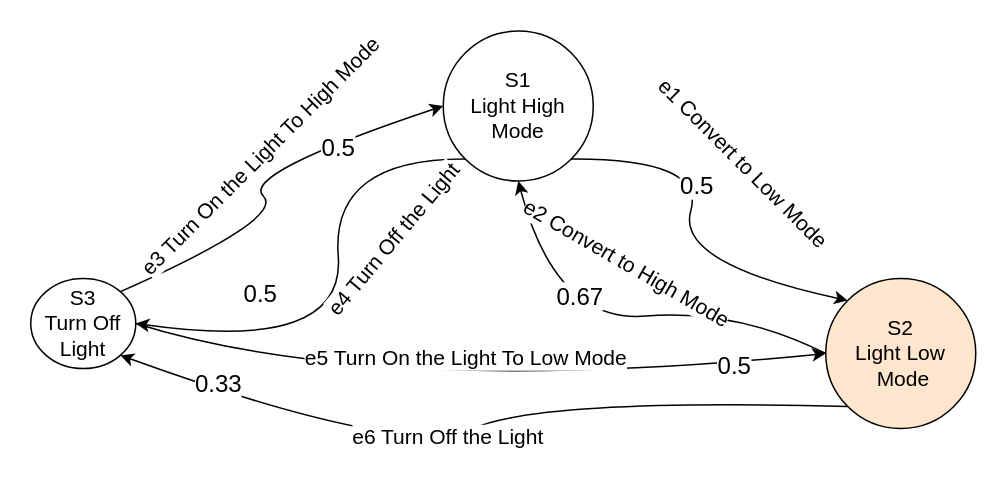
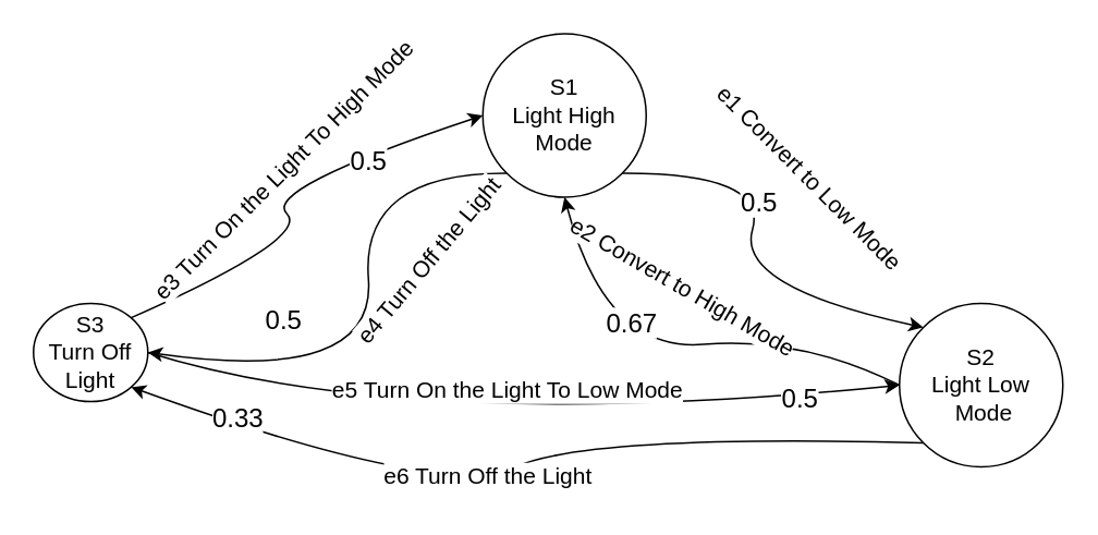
- <mxCell id="2" value="&lt;font style=&quot;font-size: 14px;&quot;&gt;S2&lt;/font&gt;&lt;div&gt;&lt;font style=&quot;font-size: 14px;&quot;&gt;Light Low&lt;/font&gt;&lt;/div&gt;&lt;div&gt;&lt;font style=&quot;font-size: 14px;&quot;&gt;&amp;nbsp;Mode&lt;/font&gt;&lt;/div&gt;" style="ellipse;whiteSpace=wrap;html=1;aspect=fixed;fillColor=#ffe6cc;" parent="1" vertex="1"><mxGeometry x="550" y="185" width="100" height="100" as="geometry" /></mxCell>
+ <mxCell id="2" value="&lt;font style=&quot;font-size: 14px;&quot;&gt;S2&lt;/font&gt;&lt;div&gt;&lt;font style=&quot;font-size: 14px;&quot;&gt;Light Low&lt;/font&gt;&lt;/div&gt;&lt;div&gt;&lt;font style=&quot;font-size: 14px;&quot;&gt;&amp;nbsp;Mode&lt;/font&gt;&lt;/div&gt;" style="ellipse;whiteSpace=wrap;html=1;aspect=fixed;" parent="1" vertex="1"><mxGeometry x="550" y="185" width="100" height="100" as="geometry" /></mxCell>
